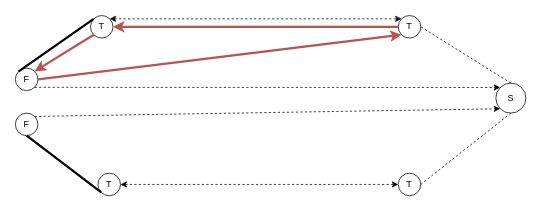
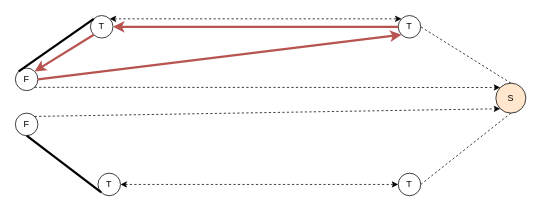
- <mxCell id="10" value="S" style="ellipse;whiteSpace=wrap;html=1;aspect=fixed;" vertex="1" parent="1"><mxGeometry x="660" y="110" width="40" height="40" as="geometry" /></mxCell>
+ <mxCell id="10" value="S" style="ellipse;whiteSpace=wrap;html=1;aspect=fixed;fillColor=#ffe6cc;" vertex="1" parent="1"><mxGeometry x="660" y="110" width="40" height="40" as="geometry" /></mxCell>
